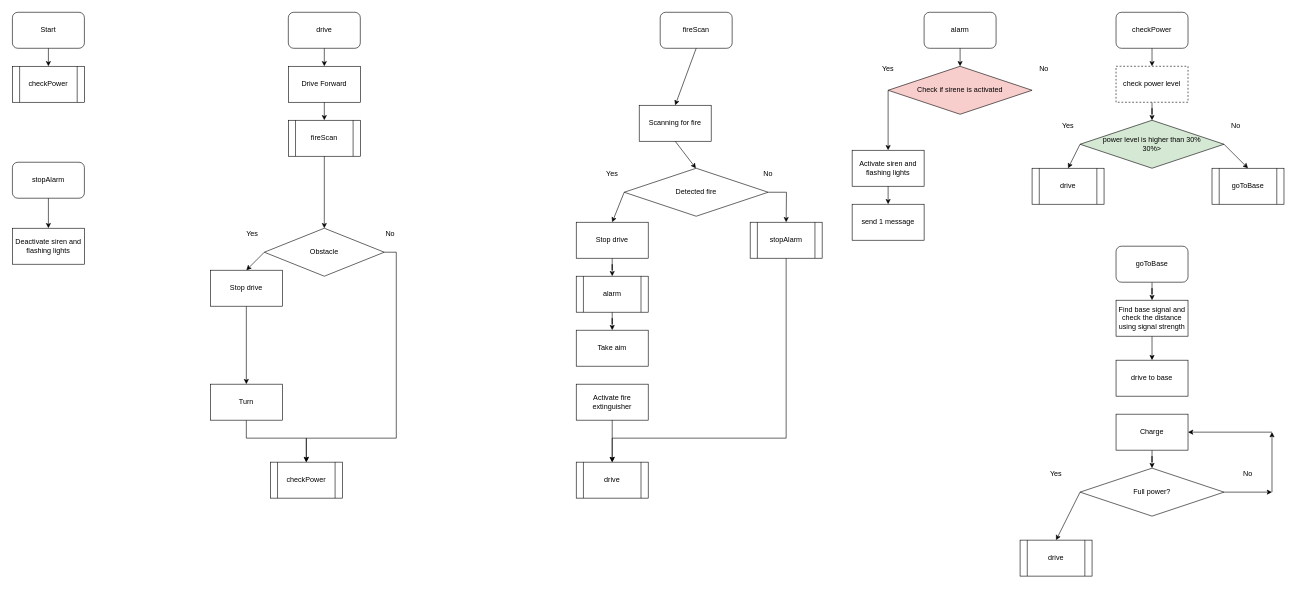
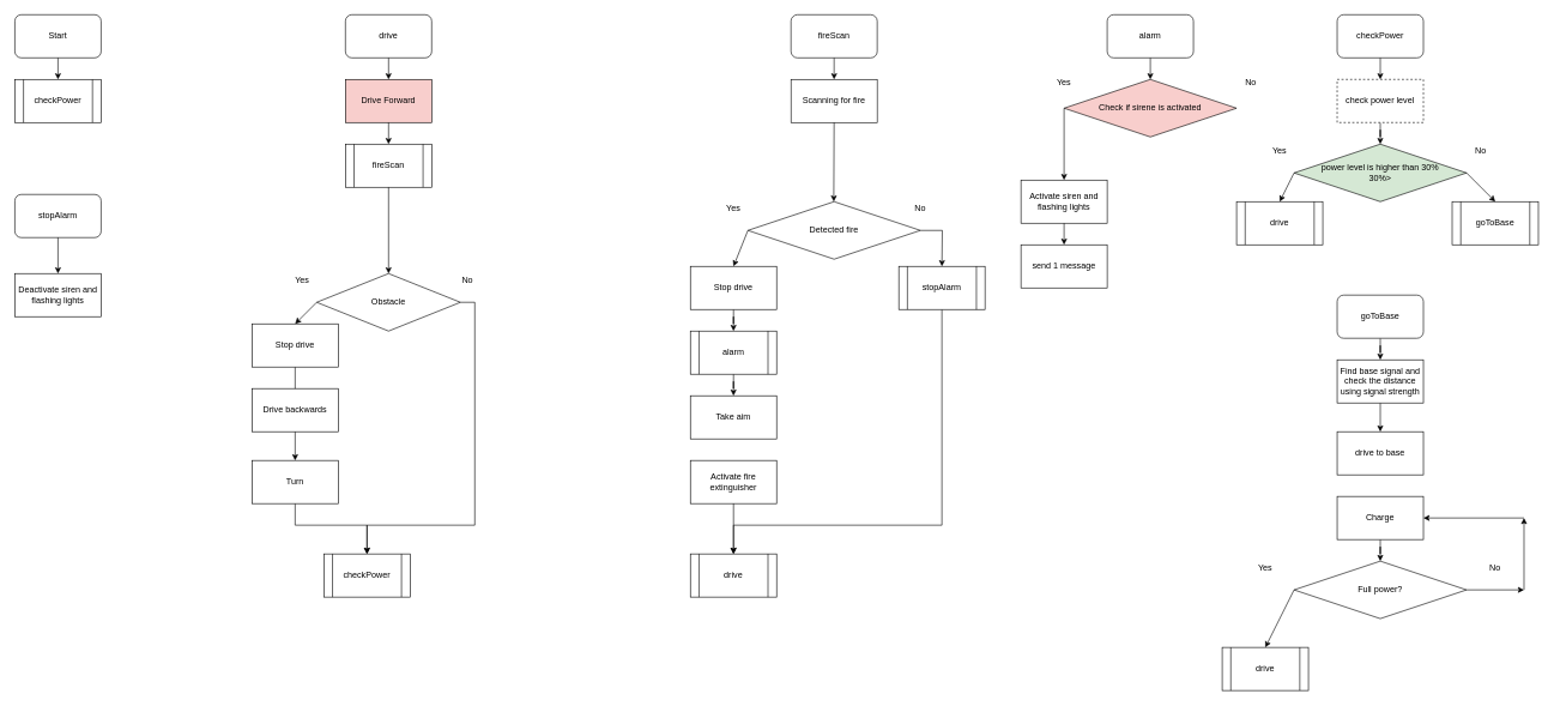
- <mxCell id="6" value="Drive Forward" style="rounded=0;whiteSpace=wrap;html=1;" parent="1" vertex="1"><mxGeometry x="480" y="110" width="120" height="60" as="geometry" /></mxCell>
+ <mxCell id="6" value="Drive Forward" style="rounded=0;whiteSpace=wrap;html=1;fillColor=#f8cecc;" parent="1" vertex="1"><mxGeometry x="480" y="110" width="120" height="60" as="geometry" /></mxCell>
- <mxCell id="21" value="Scanning for fire" style="rounded=0;whiteSpace=wrap;html=1;" parent="1" vertex="1"><mxGeometry x="1065" y="175" width="120" height="60" as="geometry" /></mxCell>
+ <mxCell id="21" value="Scanning for fire" style="rounded=0;whiteSpace=wrap;html=1;" parent="1" vertex="1"><mxGeometry x="1100" y="110" width="120" height="60" as="geometry" /></mxCell>
+ <mxCell id="11" value="Drive backwards" style="rounded=0;whiteSpace=wrap;html=1;" parent="1" vertex="1"><mxGeometry x="350" y="540" width="120" height="60" as="geometry" /></mxCell>
